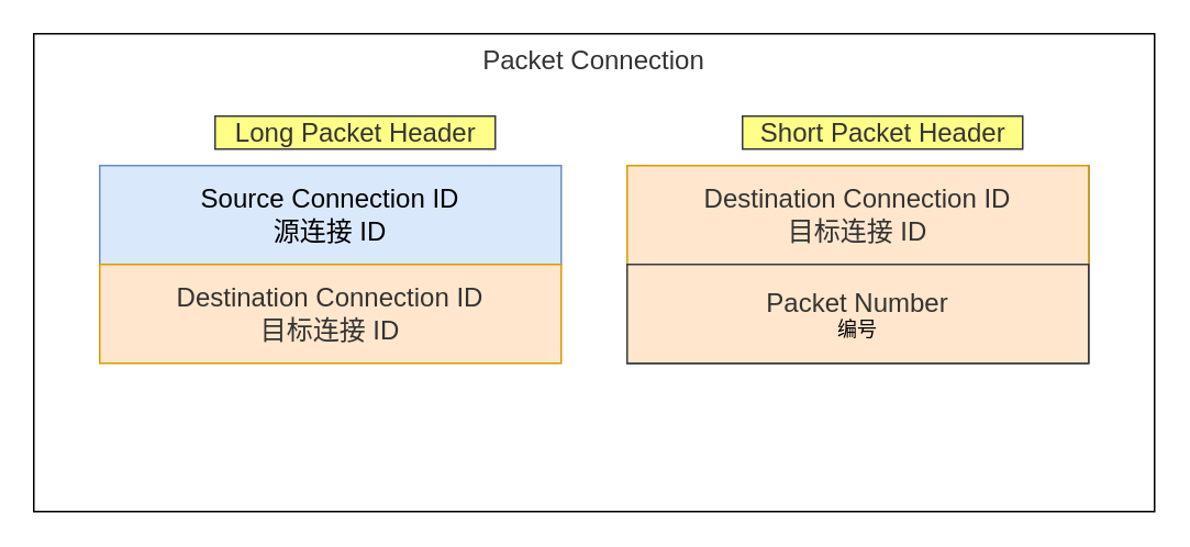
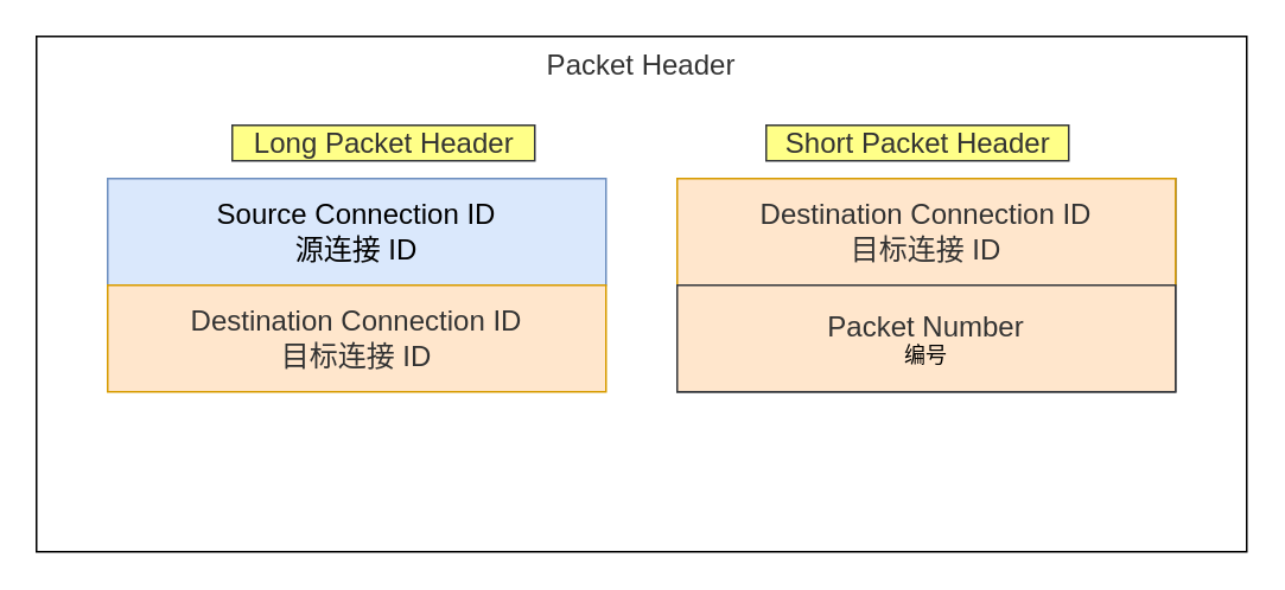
- <mxCell id="2" value="&lt;span style=&quot;color: rgb(51 , 51 , 51) ; font-family: &amp;#34;pingfang sc&amp;#34; , &amp;#34;avenir&amp;#34; , &amp;#34;tahoma&amp;#34; , &amp;#34;arial&amp;#34; , &amp;#34;lantinghei sc&amp;#34; , &amp;#34;microsoft yahei&amp;#34; , &amp;#34;hiragino sans gb&amp;#34; , &amp;#34;microsoft sans serif&amp;#34; , &amp;#34;wenquanyi micro hei&amp;#34; , &amp;#34;helvetica&amp;#34; , sans-serif ; background-color: rgb(255 , 255 , 255)&quot;&gt;Packet Connection&lt;/span&gt;" style="rounded=0;whiteSpace=wrap;html=1;labelBackgroundColor=none;fontSize=16;fontColor=default;strokeColor=default;fillColor=default;verticalAlign=top;" vertex="1" parent="1"><mxGeometry x="20" width="680" height="290" as="geometry" y="20" /></mxCell>
+ <mxCell id="2" value="&lt;span style=&quot;color: rgb(51 , 51 , 51) ; font-family: &amp;#34;pingfang sc&amp;#34; , &amp;#34;avenir&amp;#34; , &amp;#34;tahoma&amp;#34; , &amp;#34;arial&amp;#34; , &amp;#34;lantinghei sc&amp;#34; , &amp;#34;microsoft yahei&amp;#34; , &amp;#34;hiragino sans gb&amp;#34; , &amp;#34;microsoft sans serif&amp;#34; , &amp;#34;wenquanyi micro hei&amp;#34; , &amp;#34;helvetica&amp;#34; , sans-serif ; background-color: rgb(255 , 255 , 255)&quot;&gt;Packet Header&lt;/span&gt;" style="rounded=0;whiteSpace=wrap;html=1;labelBackgroundColor=none;fontSize=16;fontColor=default;strokeColor=default;fillColor=default;verticalAlign=top;" vertex="1" parent="1"><mxGeometry x="20" width="680" height="290" as="geometry" y="20" /></mxCell>
- <mxCell id="4" value="&lt;span style=&quot;color: rgb(51, 51, 51); font-family: &amp;quot;pingfang sc&amp;quot;, avenir, tahoma, arial, &amp;quot;lantinghei sc&amp;quot;, &amp;quot;microsoft yahei&amp;quot;, &amp;quot;hiragino sans gb&amp;quot;, &amp;quot;microsoft sans serif&amp;quot;, &amp;quot;wenquanyi micro hei&amp;quot;, helvetica, sans-serif; font-size: 16px;&quot;&gt;Short Packet Header&lt;/span&gt;" style="text;html=1;align=center;verticalAlign=middle;resizable=0;points=[];autosize=1;strokeColor=#36393d;fillColor=#ffff88;labelBackgroundColor=none;" vertex="1" parent="1"><mxGeometry x="450" y="70" width="170" height="20" as="geometry" /></mxCell>
+ <mxCell id="4" value="&lt;span style=&quot;color: rgb(51, 51, 51); font-family: &amp;quot;pingfang sc&amp;quot;, avenir, tahoma, arial, &amp;quot;lantinghei sc&amp;quot;, &amp;quot;microsoft yahei&amp;quot;, &amp;quot;hiragino sans gb&amp;quot;, &amp;quot;microsoft sans serif&amp;quot;, &amp;quot;wenquanyi micro hei&amp;quot;, helvetica, sans-serif; font-size: 16px;&quot;&gt;Short Packet Header&lt;/span&gt;" style="text;html=1;align=center;verticalAlign=middle;resizable=0;points=[];autosize=1;strokeColor=#36393d;fillColor=#ffff88;labelBackgroundColor=none;" vertex="1" parent="1"><mxGeometry x="430" y="70" width="170" height="20" as="geometry" /></mxCell>
